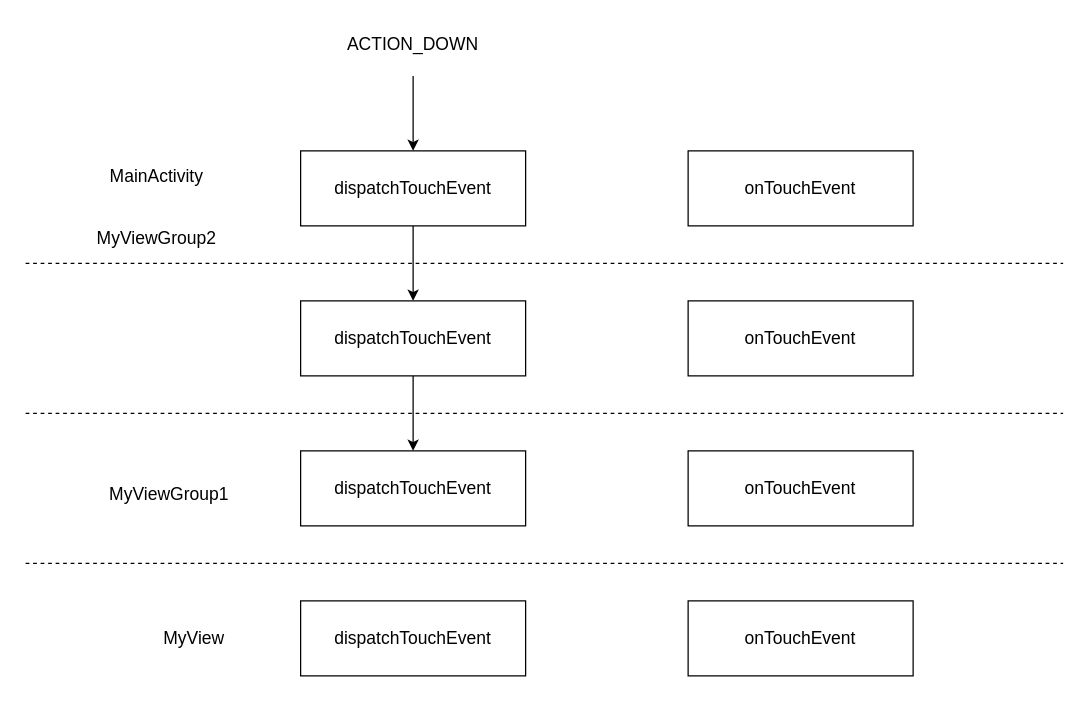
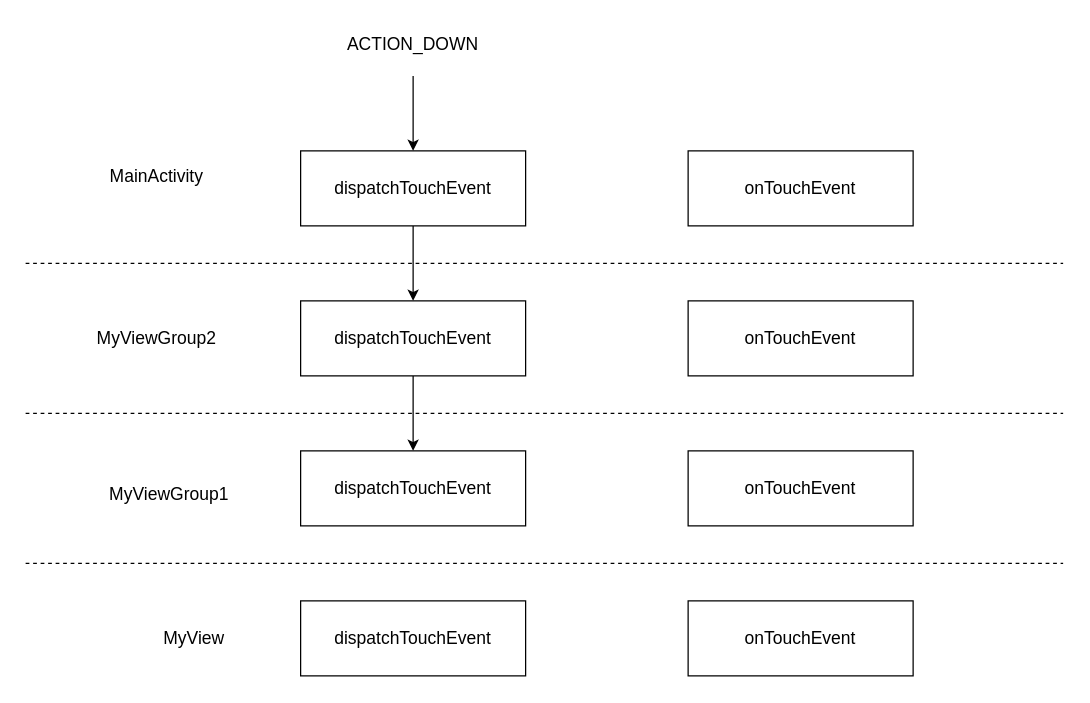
- <mxCell id="18" value="MyViewGroup2" style="text;html=1;strokeColor=none;fillColor=none;align=center;verticalAlign=middle;whiteSpace=wrap;rounded=0;fontSize=14;" parent="1" vertex="1"><mxGeometry x="50" y="175" width="150" height="30" as="geometry" /></mxCell>
+ <mxCell id="18" value="MyViewGroup2" style="text;html=1;strokeColor=none;fillColor=none;align=center;verticalAlign=middle;whiteSpace=wrap;rounded=0;fontSize=14;" parent="1" vertex="1"><mxGeometry x="50" y="255" width="150" height="30" as="geometry" /></mxCell>
